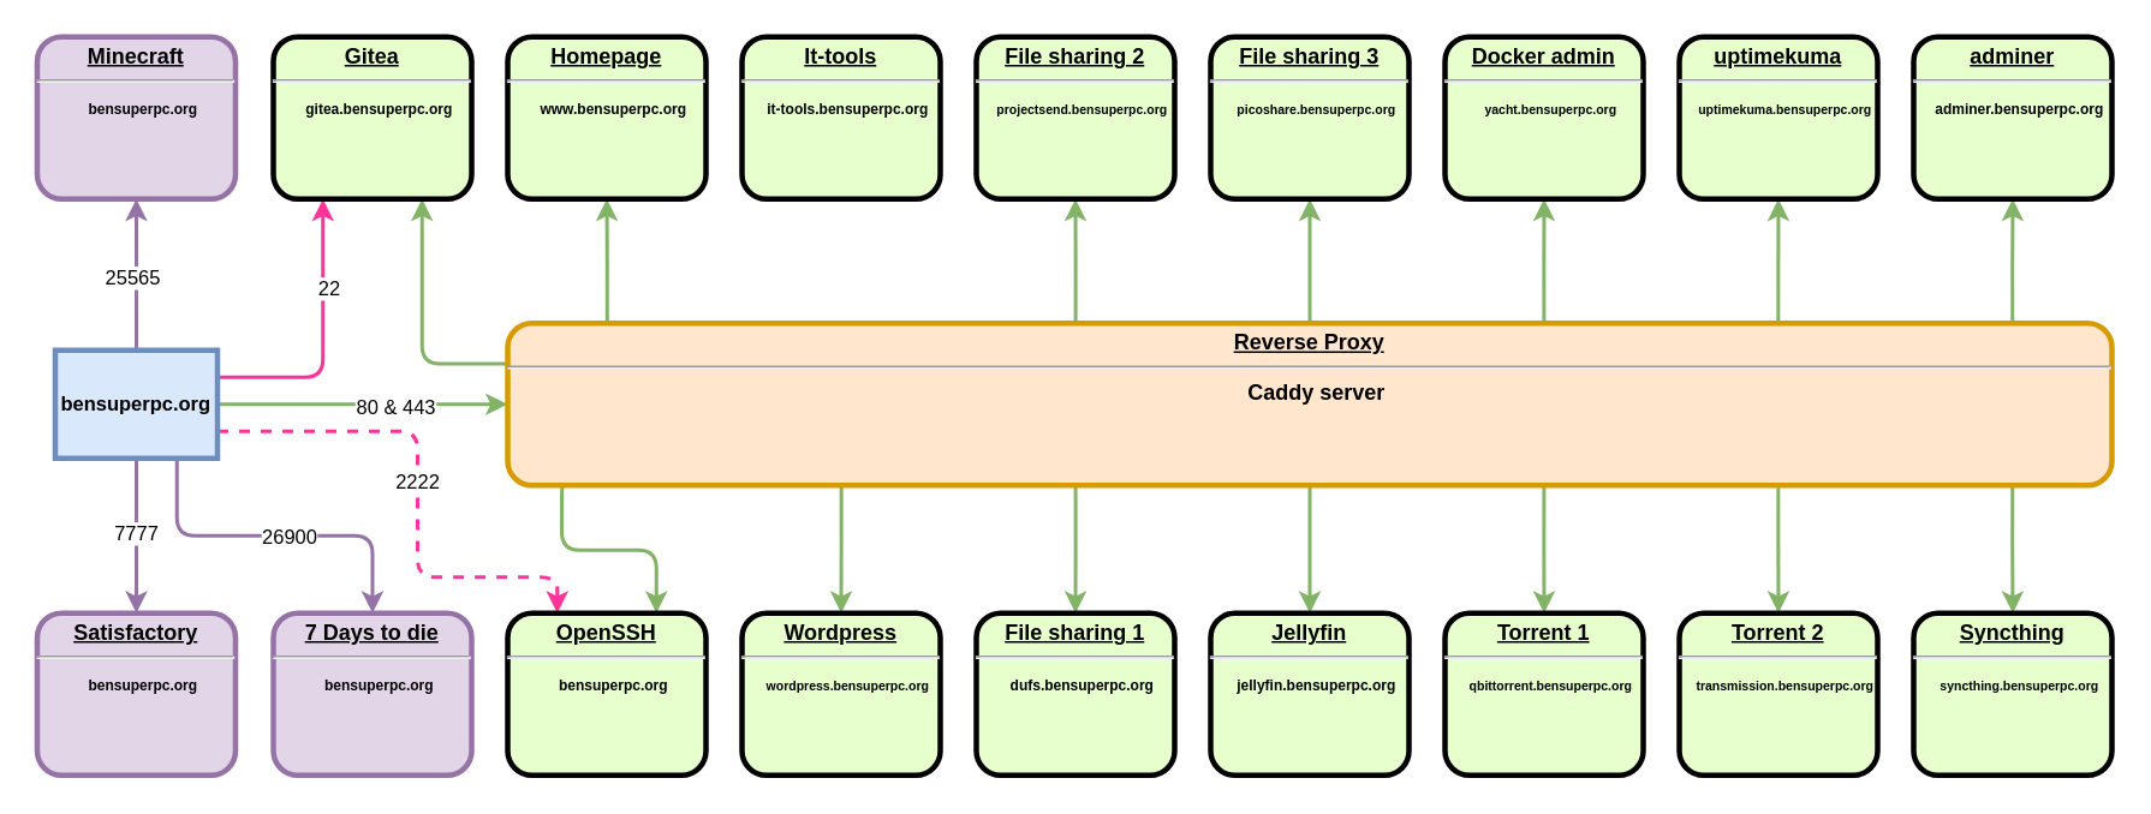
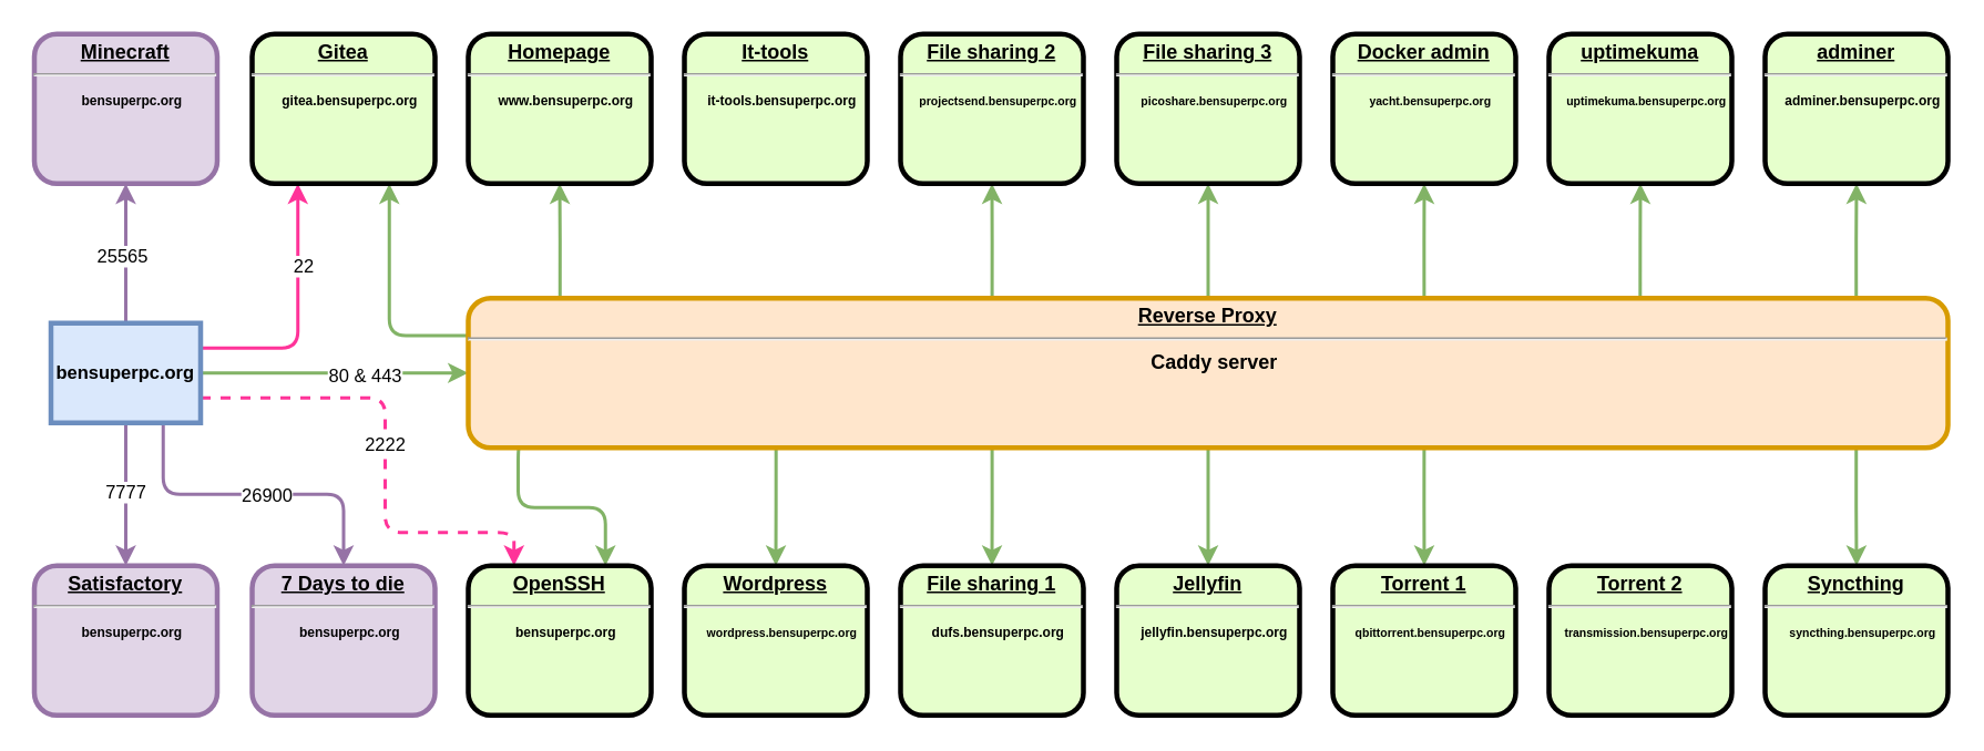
- <mxCell id="26" style="edgeStyle=orthogonalEdgeStyle;rounded=0;orthogonalLoop=1;jettySize=auto;html=1;exitX=0.792;exitY=1.015;exitDx=0;exitDy=0;entryX=0.5;entryY=0;entryDx=0;entryDy=0;exitPerimeter=0;strokeWidth=2;fillColor=#d5e8d4;strokeColor=#82b366;" edge="1" parent="1" source="29" target="37"><mxGeometry relative="1" as="geometry" /></mxCell>
